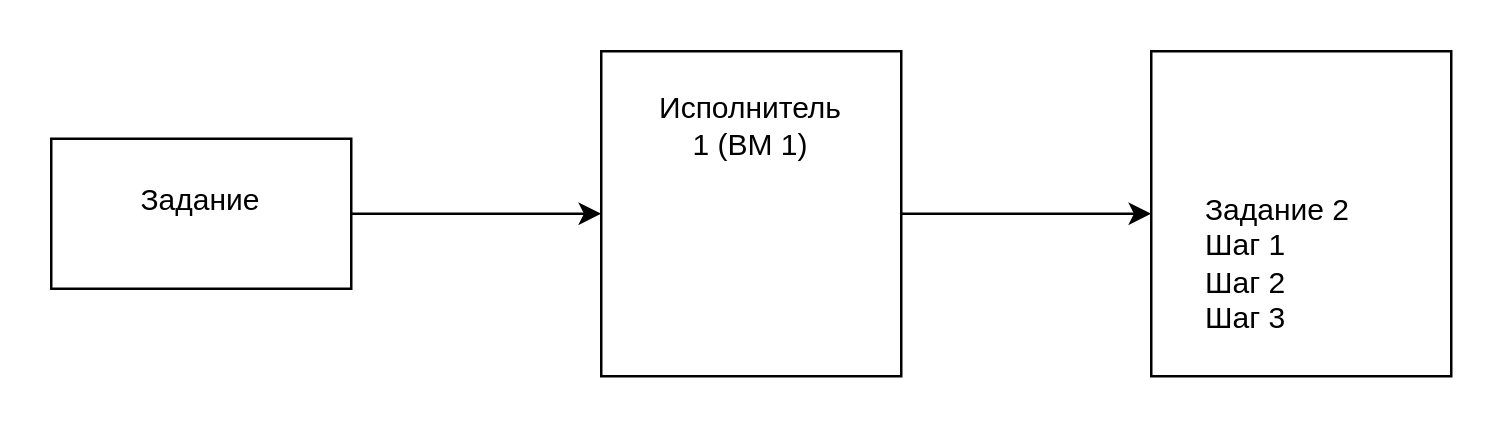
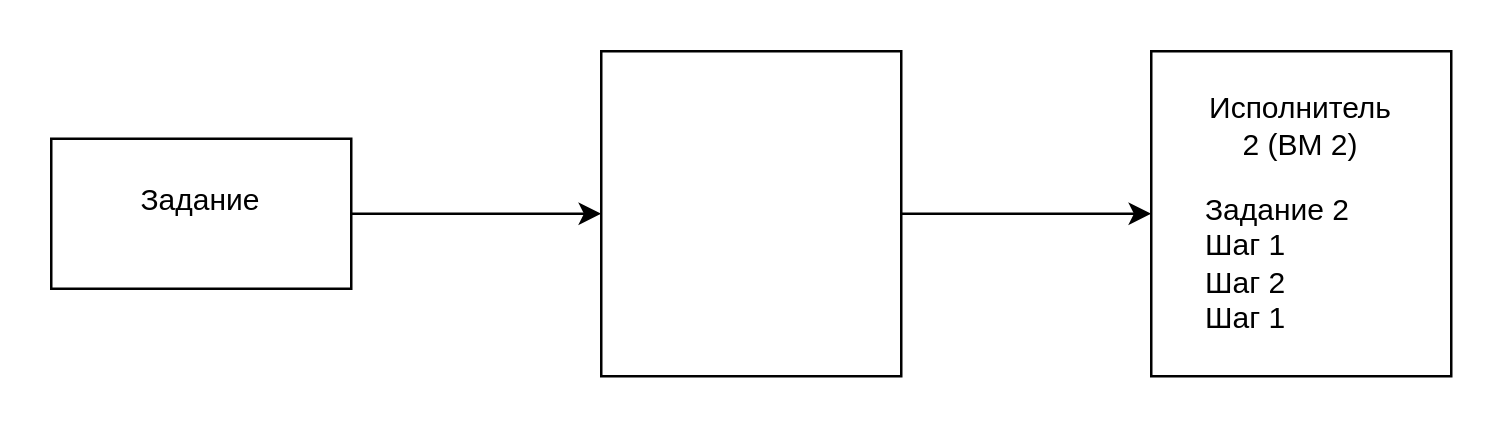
- <mxCell id="8" value="Исполнитель 1 (ВМ 1)" style="text;strokeColor=none;align=center;fillColor=none;html=1;verticalAlign=middle;whiteSpace=wrap;rounded=0;" vertex="1" parent="1"><mxGeometry x="270" y="35" width="60" height="30" as="geometry" /></mxCell>
+ <mxCell id="9" value="Исполнитель 2 (ВМ 2)" style="text;strokeColor=none;align=center;fillColor=none;html=1;verticalAlign=middle;whiteSpace=wrap;rounded=0;" vertex="1" parent="1"><mxGeometry x="490" y="35" width="60" height="30" as="geometry" /></mxCell>
- <mxCell id="10" value="Задание 2&lt;br&gt;Шаг 1&lt;br&gt;Шаг 2&lt;br&gt;Шаг 3" style="text;strokeColor=none;align=left;fillColor=none;html=1;verticalAlign=middle;whiteSpace=wrap;rounded=0;" vertex="1" parent="1"><mxGeometry x="480" y="70" width="80" height="70" as="geometry" /></mxCell>
+ <mxCell id="10" value="Задание 2&lt;br&gt;Шаг 1&lt;br&gt;Шаг 2&lt;br&gt;Шаг 1" style="text;strokeColor=none;align=left;fillColor=none;html=1;verticalAlign=middle;whiteSpace=wrap;rounded=0;" vertex="1" parent="1"><mxGeometry x="480" y="70" width="80" height="70" as="geometry" /></mxCell>
